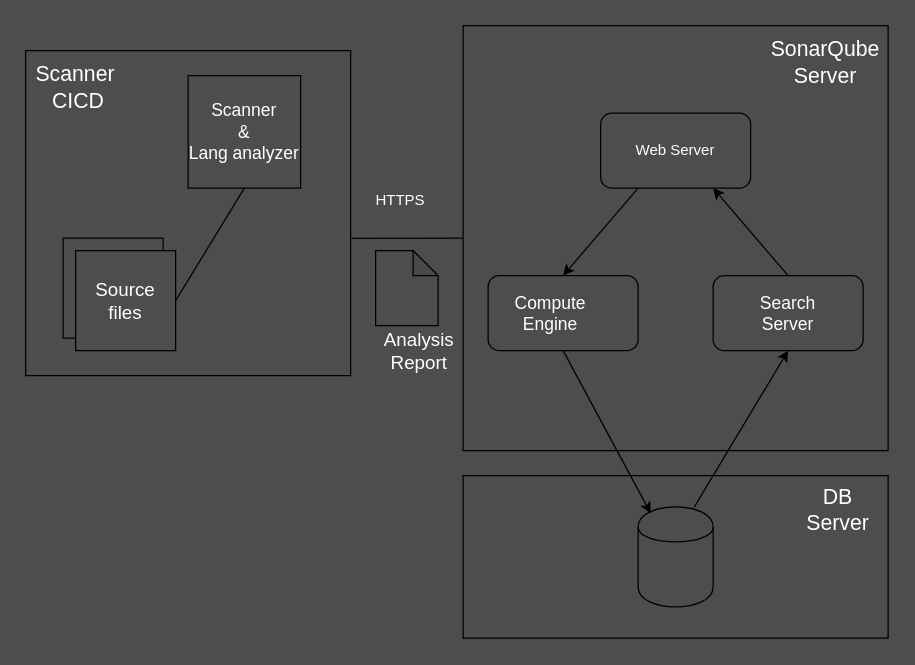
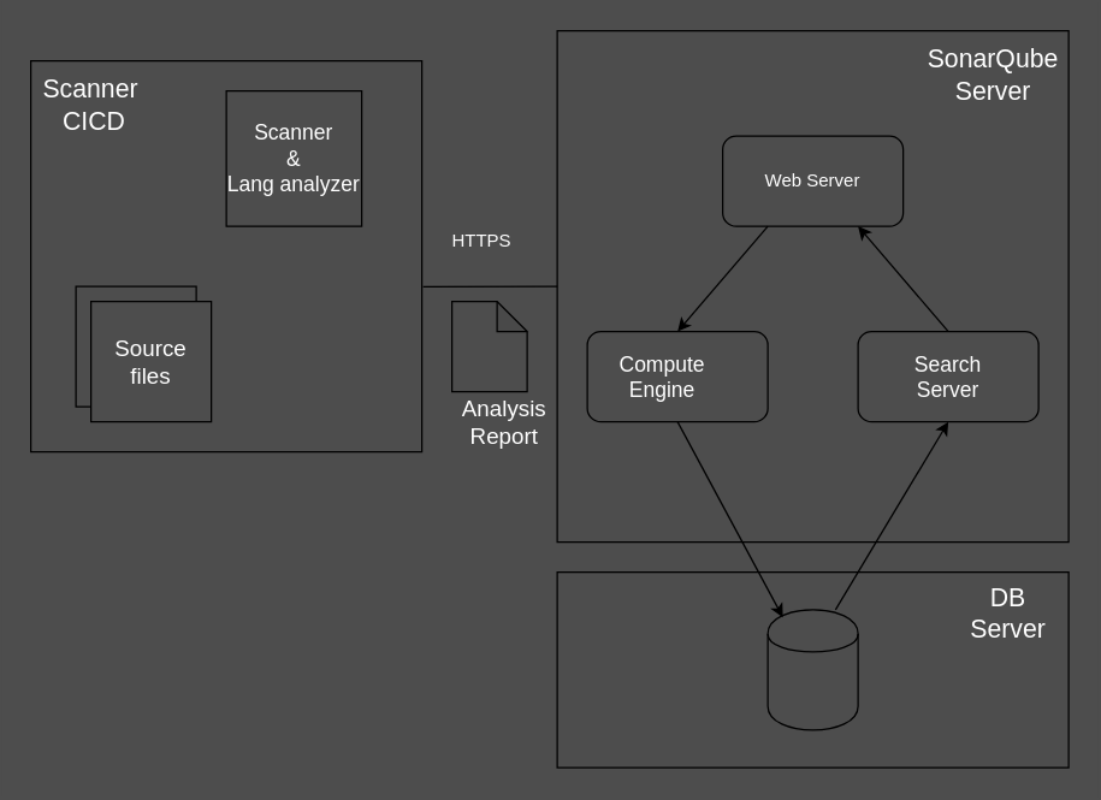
- <mxCell id="7" value="" style="endArrow=none;html=1;entryX=0.5;entryY=1;entryDx=0;entryDy=0;exitX=1;exitY=0.5;exitDx=0;exitDy=0;" parent="1" source="6" target="4" edge="1"><mxGeometry width="50" height="50" relative="1" as="geometry"><mxPoint x="140" y="215" as="sourcePoint" /><mxPoint x="190" y="165" as="targetPoint" /></mxGeometry></mxCell>
